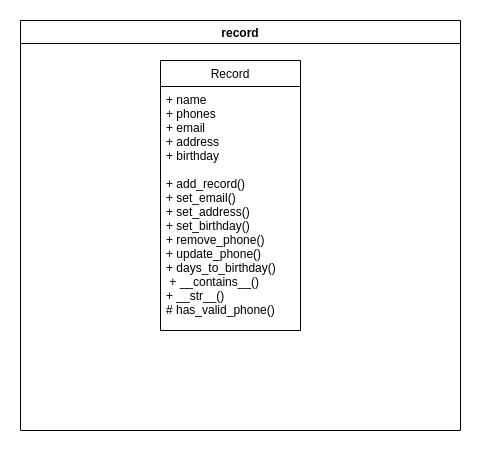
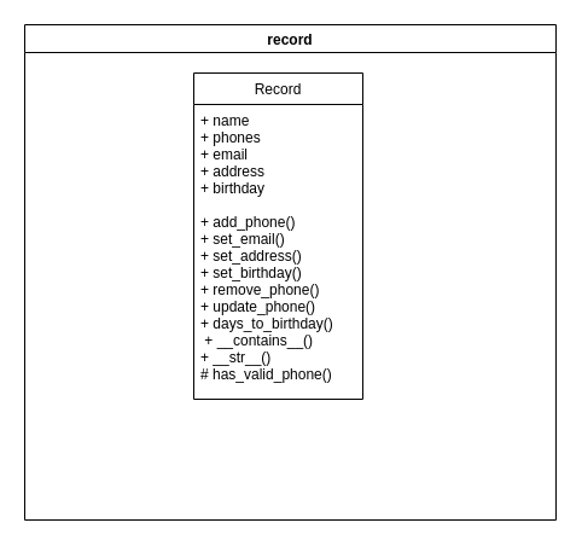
- <mxCell id="4" value="+ name&#10;+ phones&#10;+ email&#10;+ address&#10;+ birthday&#10;&#10;+ add_record()&#10;+ set_email()&#10;+ set_address()&#10;+ set_birthday()&#10;+ remove_phone()&#10;+ update_phone()&#10;+ days_to_birthday()&#10; + __contains__()&#10;+ __str__()&#10;# has_valid_phone()" style="text;strokeColor=none;fillColor=none;align=left;verticalAlign=top;spacingLeft=4;spacingRight=4;overflow=hidden;rotatable=0;points=[[0,0.5],[1,0.5]];portConstraint=eastwest;" vertex="1" parent="3"><mxGeometry y="26" width="140" height="244" as="geometry" /></mxCell>
+ <mxCell id="4" value="+ name&#10;+ phones&#10;+ email&#10;+ address&#10;+ birthday&#10;&#10;+ add_phone()&#10;+ set_email()&#10;+ set_address()&#10;+ set_birthday()&#10;+ remove_phone()&#10;+ update_phone()&#10;+ days_to_birthday()&#10; + __contains__()&#10;+ __str__()&#10;# has_valid_phone()" style="text;strokeColor=none;fillColor=none;align=left;verticalAlign=top;spacingLeft=4;spacingRight=4;overflow=hidden;rotatable=0;points=[[0,0.5],[1,0.5]];portConstraint=eastwest;" vertex="1" parent="3"><mxGeometry y="26" width="140" height="244" as="geometry" /></mxCell>
